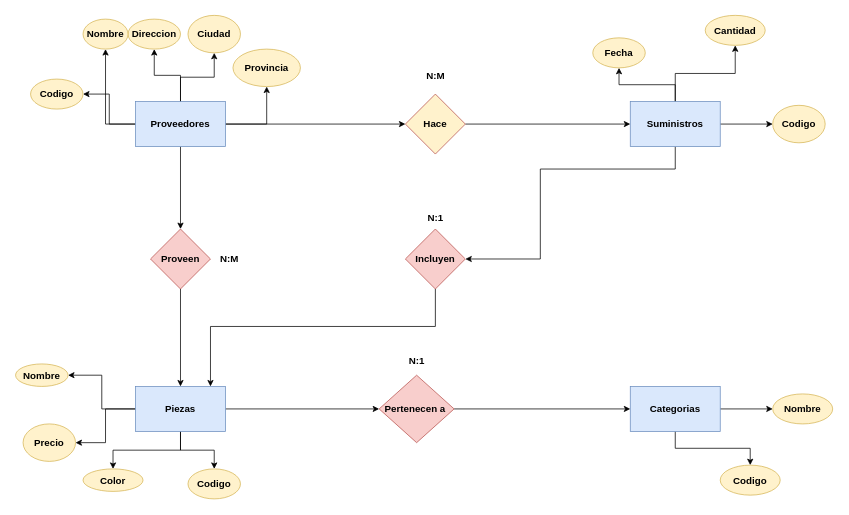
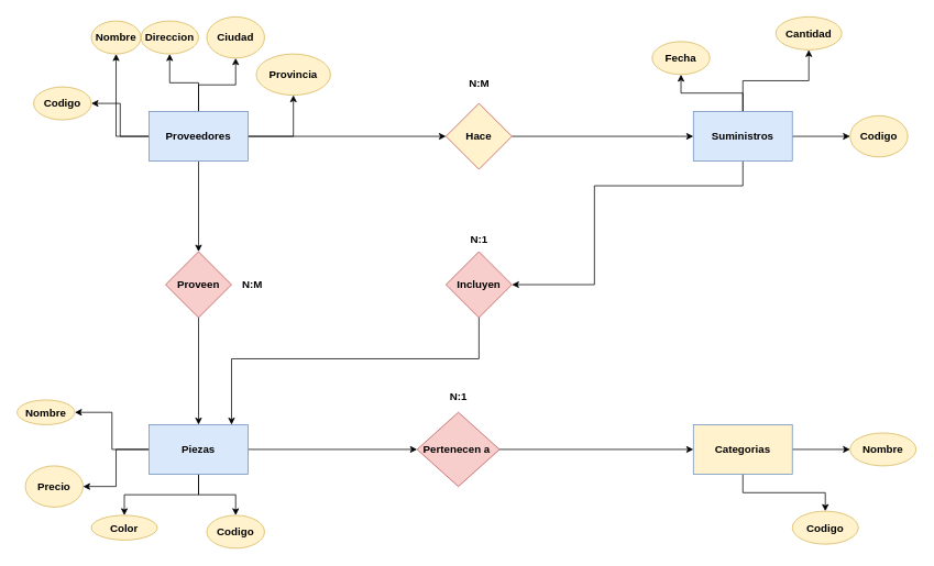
- <mxCell id="23" value="Categorias" style="rounded=0;whiteSpace=wrap;html=1;fontSize=13;fontStyle=1;fillColor=#dae8fc;strokeColor=#6c8ebf;" vertex="1" parent="1"><mxGeometry x="840" y="515" width="120" height="60" as="geometry" /></mxCell>
+ <mxCell id="23" value="Categorias" style="rounded=0;whiteSpace=wrap;html=1;fontSize=13;fontStyle=1;fillColor=#fff2cc;strokeColor=#6c8ebf;" vertex="1" parent="1"><mxGeometry x="840" y="515" width="120" height="60" as="geometry" /></mxCell>
